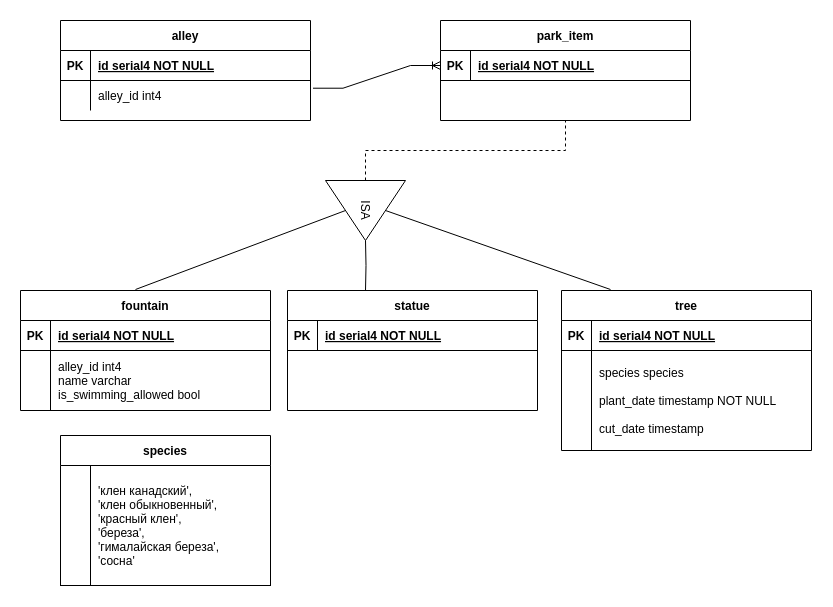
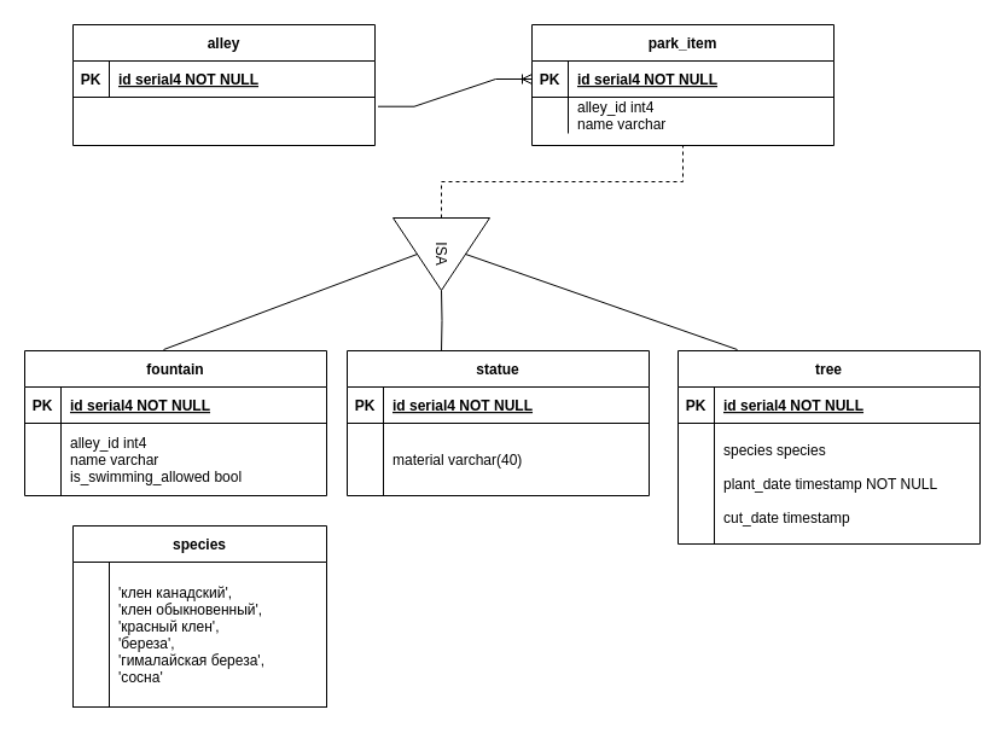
- <mxCell id="20" value="alley_id int4" style="shape=partialRectangle;overflow=hidden;connectable=0;fillColor=none;top=0;left=0;bottom=0;right=0;align=left;spacingLeft=6;" vertex="1" parent="18"><mxGeometry x="30" width="220" height="30" as="geometry"><mxRectangle width="220" height="30" as="alternateBounds" /></mxGeometry></mxCell>
+ <mxCell id="8" value="alley_id int4&#10;name varchar" style="shape=partialRectangle;overflow=hidden;connectable=0;fillColor=none;top=0;left=0;bottom=0;right=0;align=left;spacingLeft=6;" parent="6" vertex="1"><mxGeometry x="30" width="220" height="30" as="geometry"><mxRectangle width="220" height="30" as="alternateBounds" /></mxGeometry></mxCell>
+ <mxCell id="39" value="material varchar(40)" style="shape=partialRectangle;overflow=hidden;connectable=0;fillColor=none;top=0;left=0;bottom=0;right=0;align=left;spacingLeft=6;" vertex="1" parent="37"><mxGeometry x="30" width="220" height="60" as="geometry"><mxRectangle width="220" height="60" as="alternateBounds" /></mxGeometry></mxCell>
